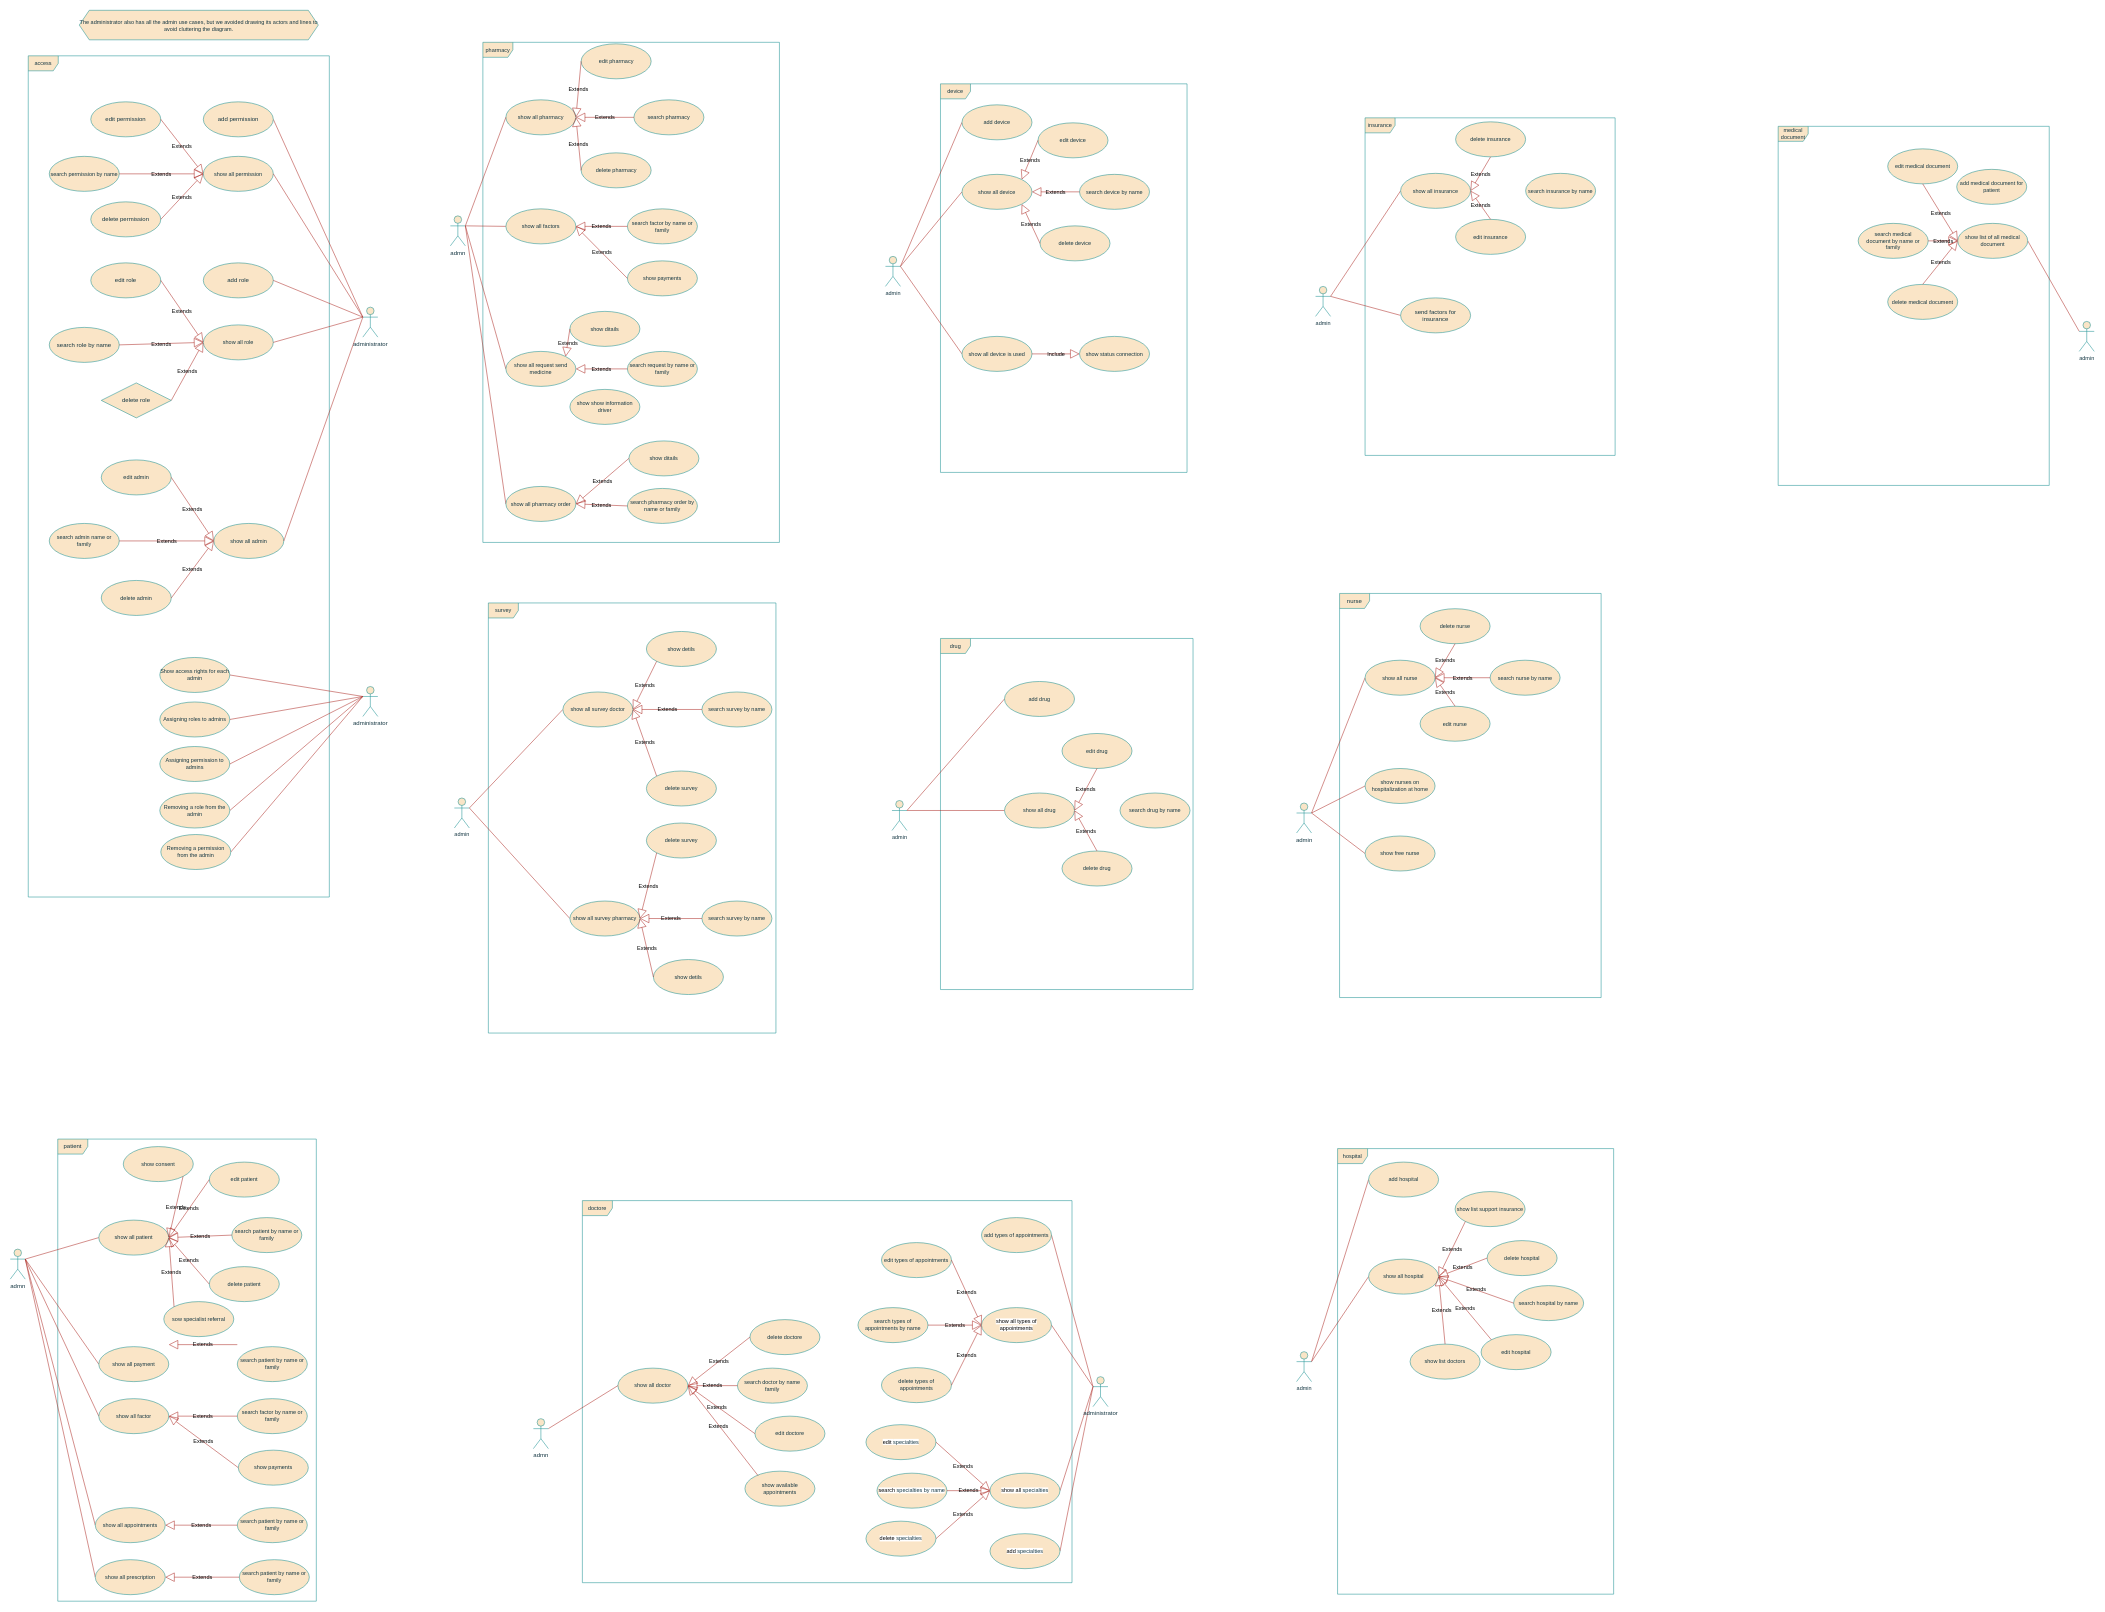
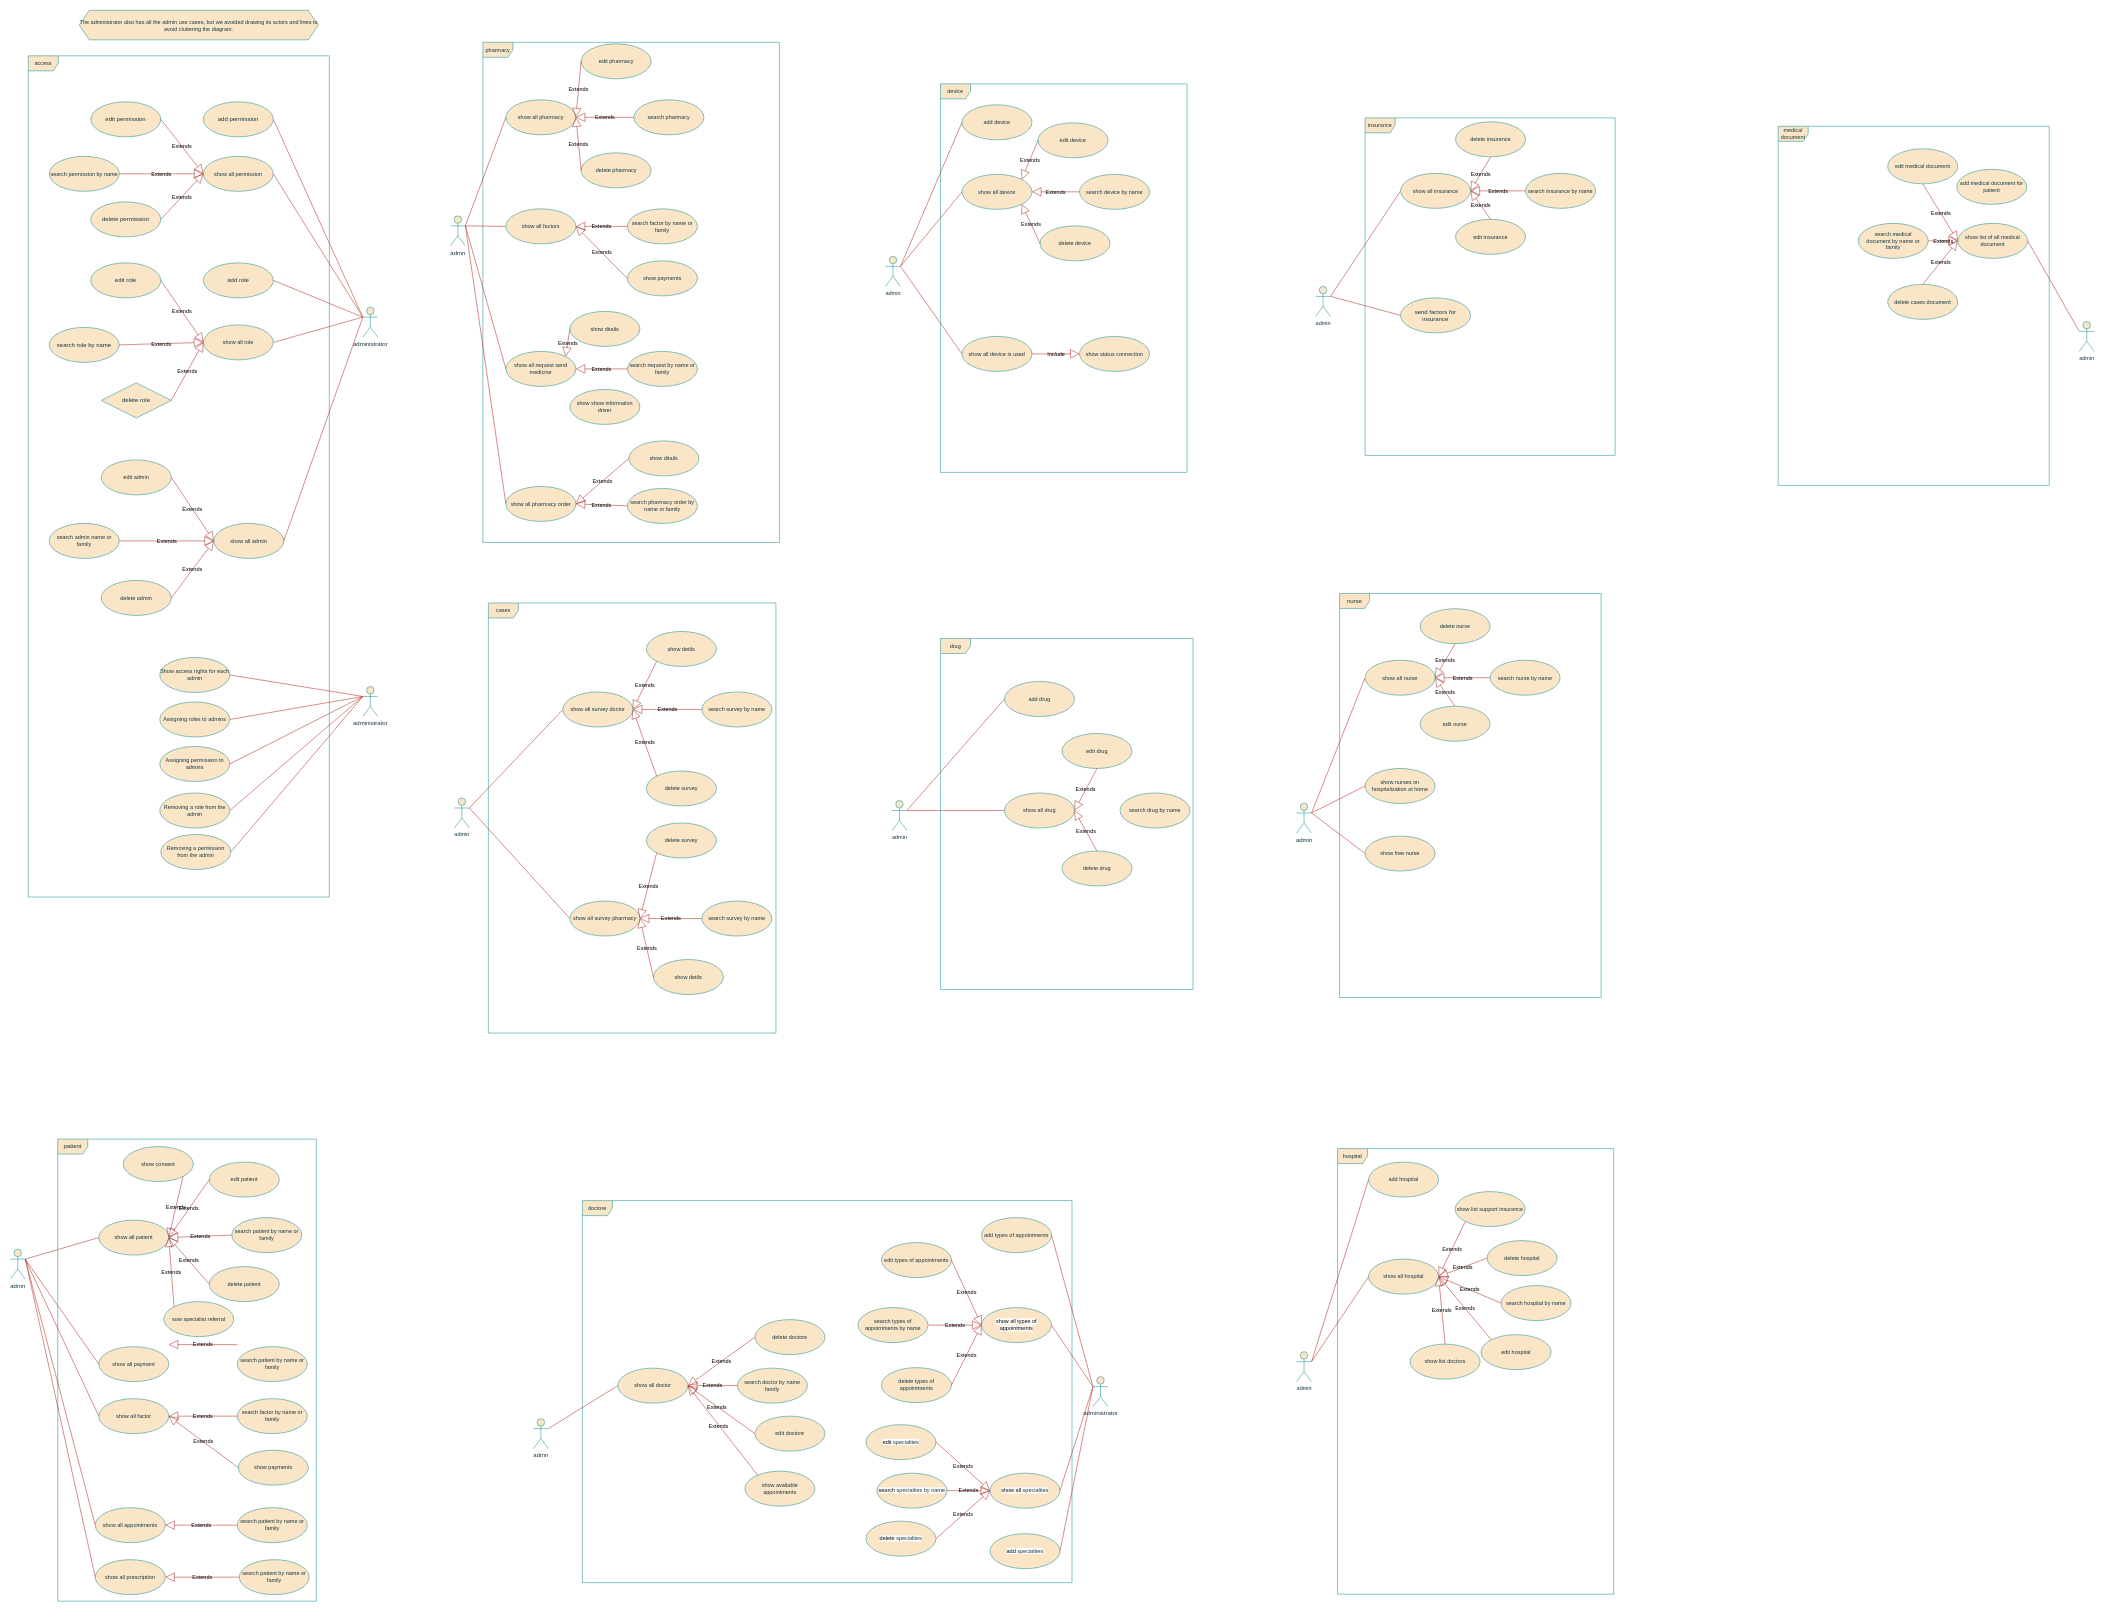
+ <mxCell id="189" value="Extends" style="endArrow=block;endSize=16;endFill=0;html=1;rounded=0;strokeColor=#A8201A;align=center;verticalAlign=middle;fontFamily=Helvetica;fontSize=11;fontColor=default;labelBackgroundColor=none;exitX=0;exitY=0.5;exitDx=0;exitDy=0;entryX=1;entryY=0.5;entryDx=0;entryDy=0;" edge="1" parent="1" source="188" target="187"><mxGeometry width="160" relative="1" as="geometry"><mxPoint x="2887" y="450.05" as="sourcePoint" /><mxPoint x="3047" y="450.05" as="targetPoint" /></mxGeometry></mxCell>
- <mxCell id="228" value="delete medical document" style="ellipse;whiteSpace=wrap;html=1;fontFamily=Helvetica;fontSize=11;fontColor=#143642;labelBackgroundColor=none;fillColor=#FAE5C7;strokeColor=#0F8B8D;" vertex="1" parent="1"><mxGeometry x="3774" y="568" width="140" height="70" as="geometry" /></mxCell>
+ <mxCell id="228" value="delete cases document" style="ellipse;whiteSpace=wrap;html=1;fontFamily=Helvetica;fontSize=11;fontColor=#143642;labelBackgroundColor=none;fillColor=#FAE5C7;strokeColor=#0F8B8D;" vertex="1" parent="1"><mxGeometry x="3774" y="568" width="140" height="70" as="geometry" /></mxCell>
- <mxCell id="165" value="survey" style="shape=umlFrame;whiteSpace=wrap;html=1;pointerEvents=0;fontFamily=Helvetica;fontSize=11;fontColor=#143642;labelBackgroundColor=none;fillColor=#FAE5C7;strokeColor=#0F8B8D;" vertex="1" parent="1"><mxGeometry x="976" y="1205" width="575" height="860" as="geometry" /></mxCell>
+ <mxCell id="165" value="cases" style="shape=umlFrame;whiteSpace=wrap;html=1;pointerEvents=0;fontFamily=Helvetica;fontSize=11;fontColor=#143642;labelBackgroundColor=none;fillColor=#FAE5C7;strokeColor=#0F8B8D;" vertex="1" parent="1"><mxGeometry x="976" y="1205" width="575" height="860" as="geometry" /></mxCell>
- <mxCell id="214" value="search hospital&amp;nbsp;by name" style="ellipse;whiteSpace=wrap;html=1;fontFamily=Helvetica;fontSize=11;fontColor=#143642;labelBackgroundColor=none;fillColor=#FAE5C7;strokeColor=#0F8B8D;" vertex="1" parent="1"><mxGeometry x="3026" y="2570" width="140" height="70" as="geometry" /></mxCell>
+ <mxCell id="214" value="search hospital&amp;nbsp;by name" style="ellipse;whiteSpace=wrap;html=1;fontFamily=Helvetica;fontSize=11;fontColor=#143642;labelBackgroundColor=none;fillColor=#FAE5C7;strokeColor=#0F8B8D;" vertex="1" parent="1"><mxGeometry x="3001" y="2570" width="140" height="70" as="geometry" /></mxCell>
- <mxCell id="63" value="delete doctore" style="ellipse;whiteSpace=wrap;html=1;fontFamily=Helvetica;fontSize=11;fontColor=#143642;labelBackgroundColor=none;fillColor=#FAE5C7;strokeColor=#0F8B8D;" vertex="1" parent="1"><mxGeometry x="1499" y="2638" width="140" height="70" as="geometry" /></mxCell>
+ <mxCell id="63" value="delete doctore" style="ellipse;whiteSpace=wrap;html=1;fontFamily=Helvetica;fontSize=11;fontColor=#143642;labelBackgroundColor=none;fillColor=#FAE5C7;strokeColor=#0F8B8D;" vertex="1" parent="1"><mxGeometry x="1509" y="2638" width="140" height="70" as="geometry" /></mxCell>
